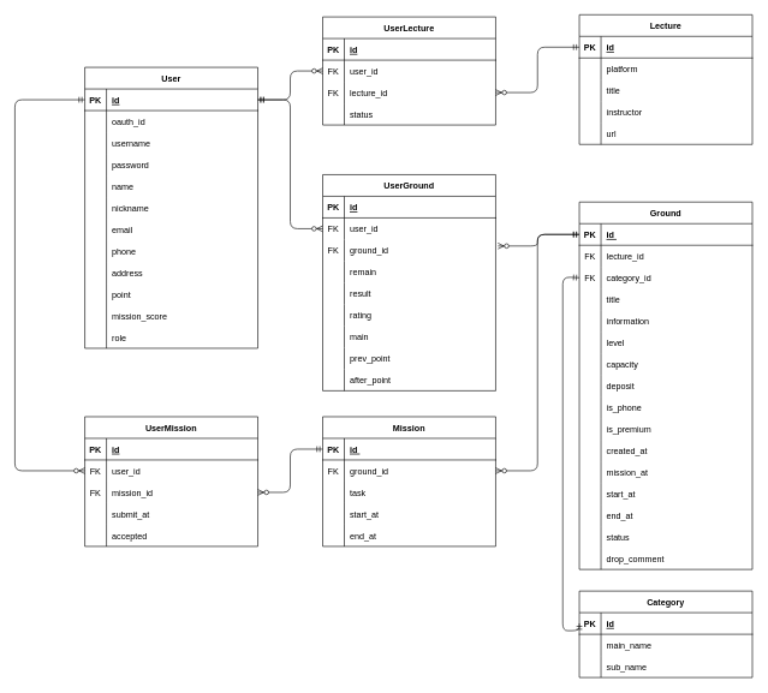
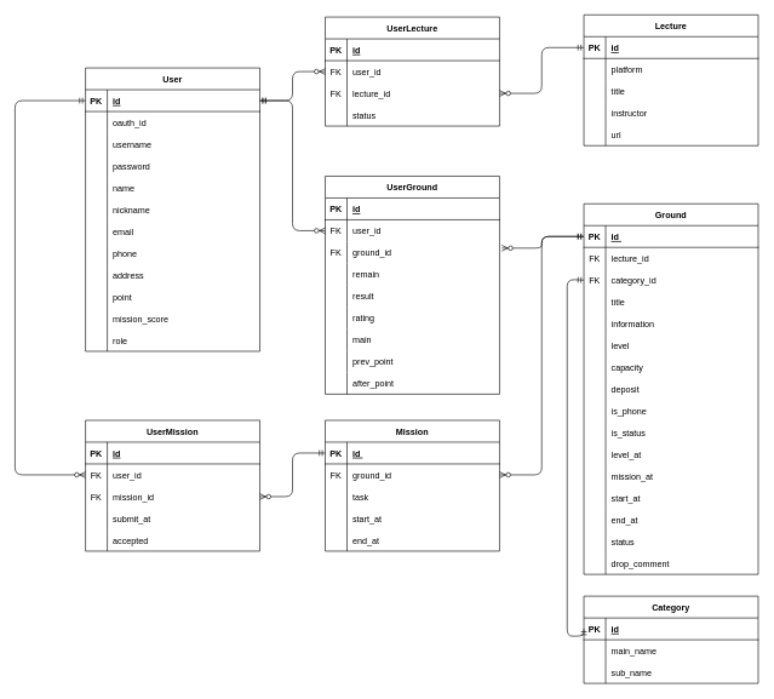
- <mxCell id="113" value="is_premium" style="shape=partialRectangle;connectable=0;fillColor=none;top=0;left=0;bottom=0;right=0;align=left;spacingLeft=6;overflow=hidden;" parent="111" vertex="1"><mxGeometry x="30" width="210" height="30" as="geometry"><mxRectangle width="210" height="30" as="alternateBounds" /></mxGeometry></mxCell>
+ <mxCell id="113" value="is_status" style="shape=partialRectangle;connectable=0;fillColor=none;top=0;left=0;bottom=0;right=0;align=left;spacingLeft=6;overflow=hidden;" parent="111" vertex="1"><mxGeometry x="30" width="210" height="30" as="geometry"><mxRectangle width="210" height="30" as="alternateBounds" /></mxGeometry></mxCell>
- <mxCell id="116" value="created_at" style="shape=partialRectangle;connectable=0;fillColor=none;top=0;left=0;bottom=0;right=0;align=left;spacingLeft=6;overflow=hidden;" parent="114" vertex="1"><mxGeometry x="30" width="210" height="30" as="geometry"><mxRectangle width="210" height="30" as="alternateBounds" /></mxGeometry></mxCell>
+ <mxCell id="116" value="level_at" style="shape=partialRectangle;connectable=0;fillColor=none;top=0;left=0;bottom=0;right=0;align=left;spacingLeft=6;overflow=hidden;" parent="114" vertex="1"><mxGeometry x="30" width="210" height="30" as="geometry"><mxRectangle width="210" height="30" as="alternateBounds" /></mxGeometry></mxCell>
